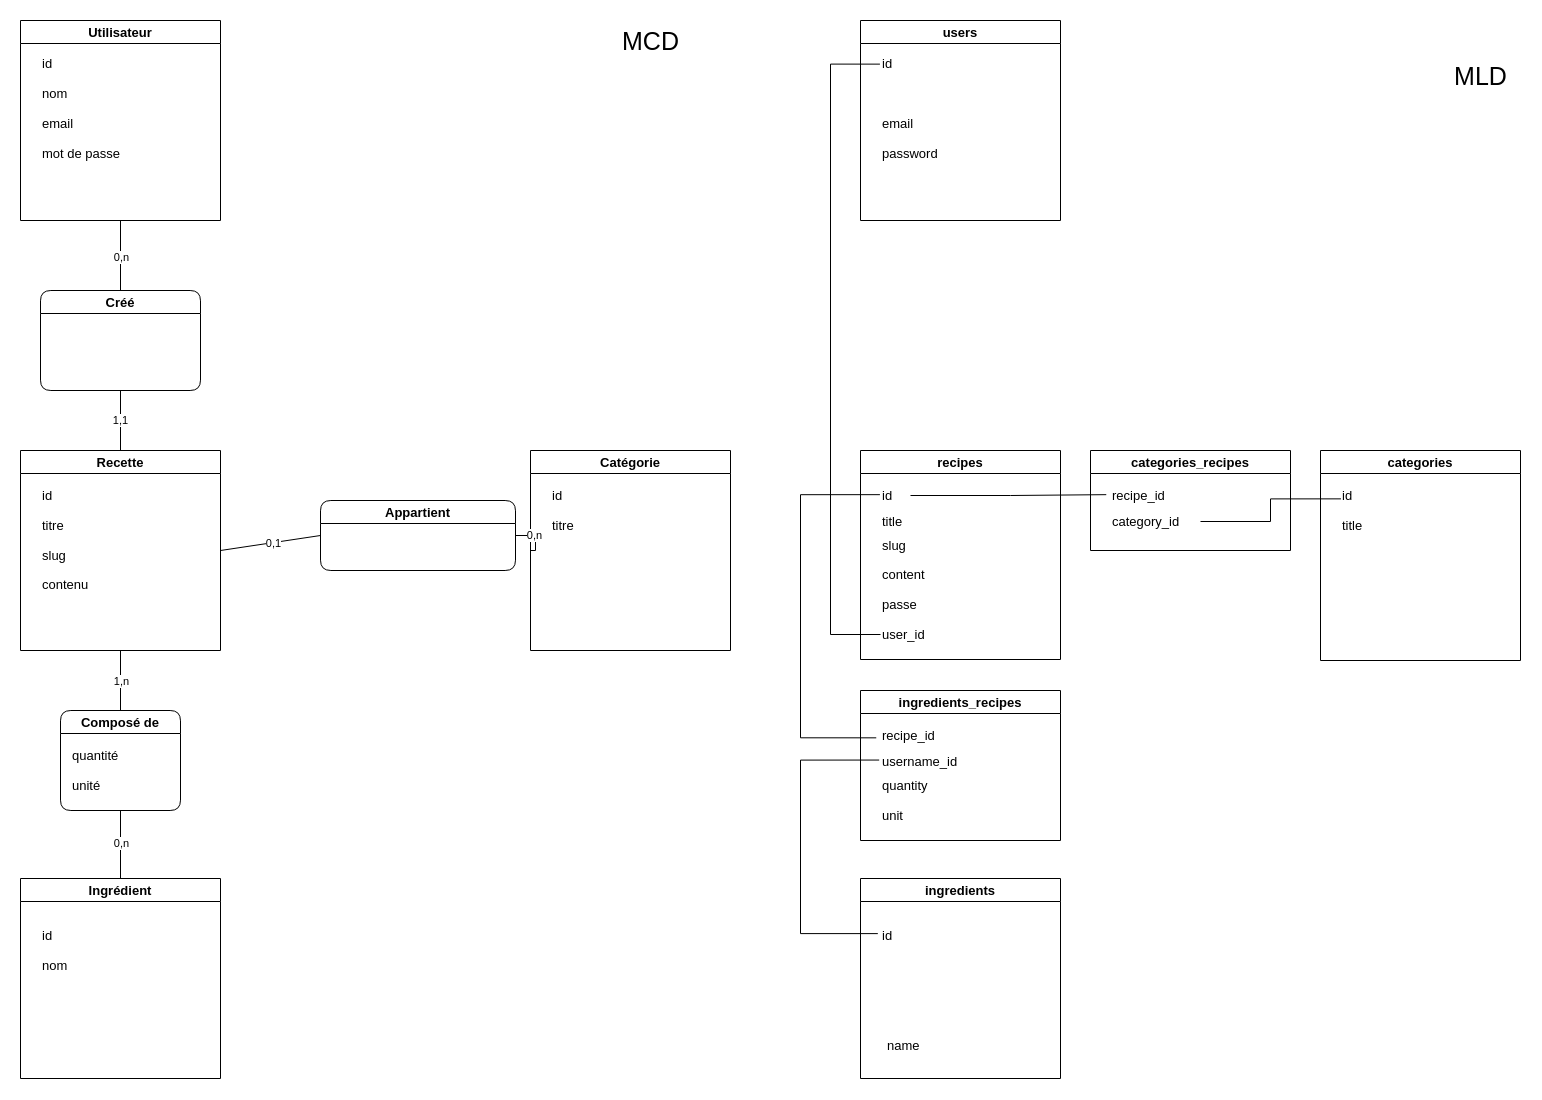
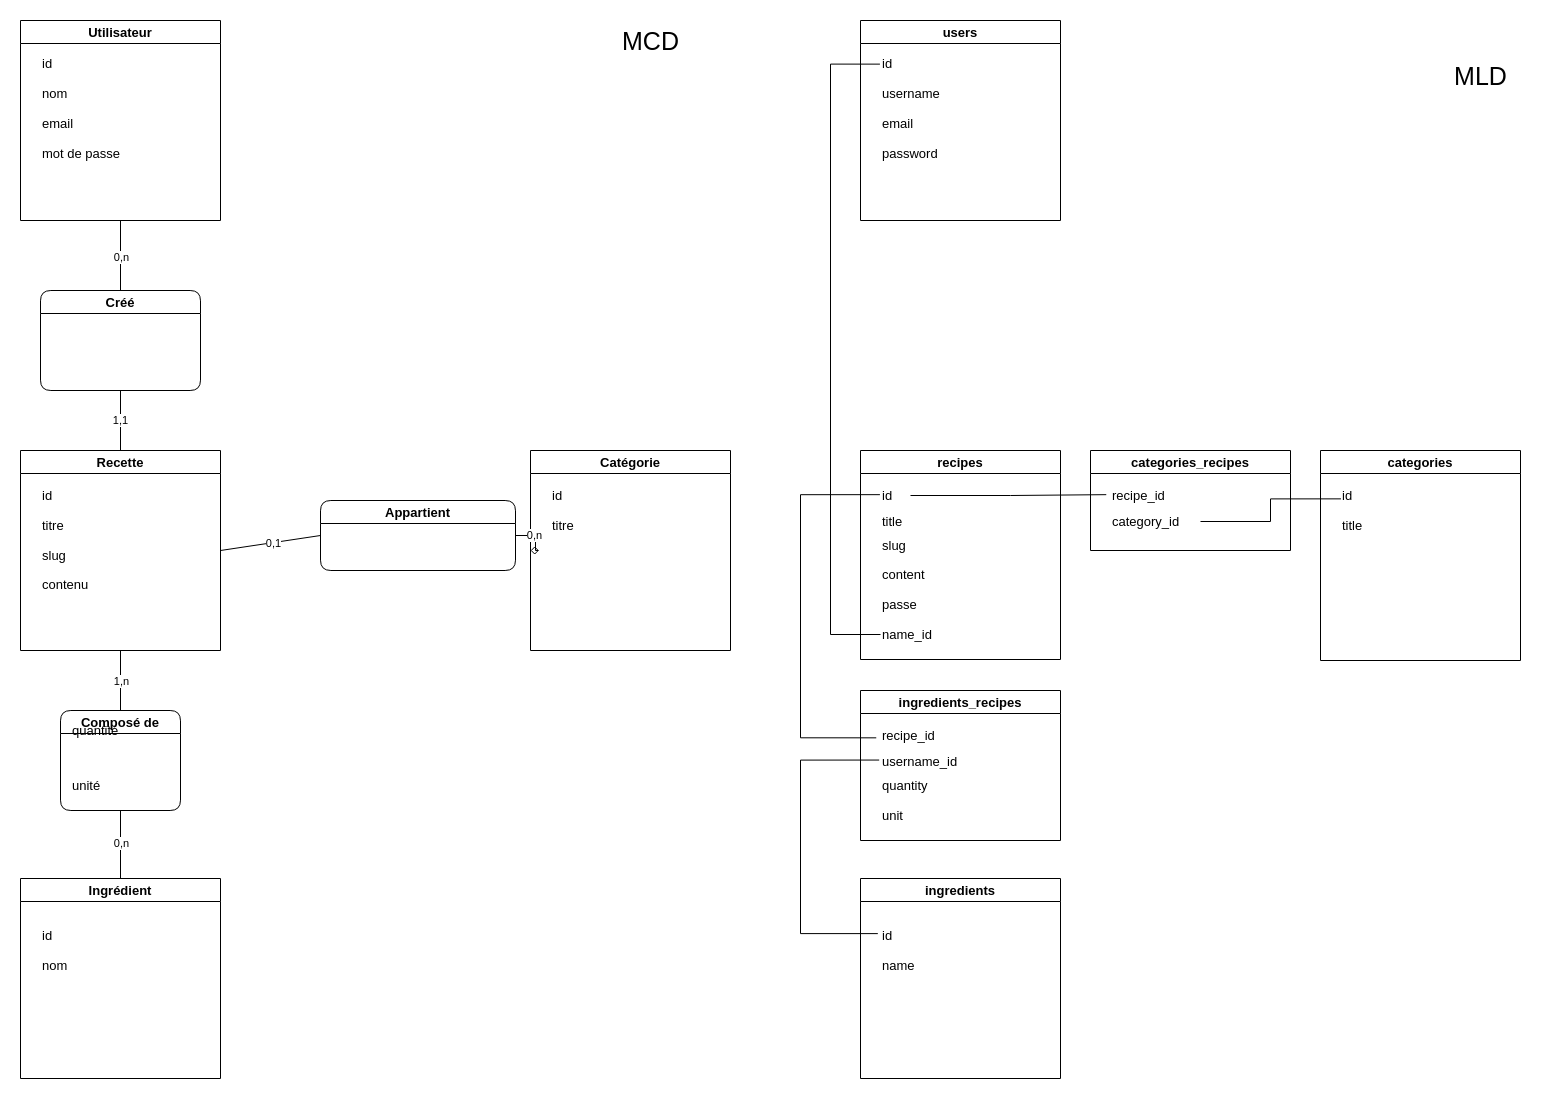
+ <mxCell id="46" value="username" style="text;html=1;align=left;verticalAlign=middle;resizable=0;points=[];autosize=1;strokeColor=none;fillColor=none;fontSize=13;fontFamily=Helvetica;fontColor=default;" vertex="1" parent="45"><mxGeometry x="20" y="58" width="80" height="30" as="geometry" /></mxCell>
- <mxCell id="22" style="edgeStyle=orthogonalEdgeStyle;rounded=0;orthogonalLoop=1;jettySize=auto;html=1;entryX=0;entryY=0.5;entryDx=0;entryDy=0;endArrow=none;endFill=0;fontSize=13;" edge="1" parent="1" source="24" target="11"><mxGeometry relative="1" as="geometry" /></mxCell>
+ <mxCell id="22" style="edgeStyle=orthogonalEdgeStyle;rounded=0;orthogonalLoop=1;jettySize=auto;html=1;entryX=0;entryY=0.5;entryDx=0;entryDy=0;endArrow=diamond;endFill=0;fontSize=13;" edge="1" parent="1" source="24" target="11"><mxGeometry relative="1" as="geometry" /></mxCell>
- <mxCell id="41" value="user_id" style="text;html=1;align=left;verticalAlign=middle;resizable=0;points=[];autosize=1;strokeColor=none;fillColor=none;fontSize=13;fontFamily=Helvetica;fontColor=default;" vertex="1" parent="35"><mxGeometry x="20" y="169" width="70" height="30" as="geometry" /></mxCell>
+ <mxCell id="41" value="name_id" style="text;html=1;align=left;verticalAlign=middle;resizable=0;points=[];autosize=1;strokeColor=none;fillColor=none;fontSize=13;fontFamily=Helvetica;fontColor=default;" vertex="1" parent="35"><mxGeometry x="20" y="169" width="70" height="30" as="geometry" /></mxCell>
- <mxCell id="31" value="quantité" style="text;html=1;align=left;verticalAlign=middle;resizable=0;points=[];autosize=1;strokeColor=none;fillColor=none;fontSize=13;fontFamily=Helvetica;fontColor=default;" vertex="1" parent="30"><mxGeometry x="10" y="30" width="70" height="30" as="geometry" /></mxCell>
+ <mxCell id="31" value="quantité" style="text;html=1;align=left;verticalAlign=middle;resizable=0;points=[];autosize=1;strokeColor=none;fillColor=none;fontSize=13;fontFamily=Helvetica;fontColor=default;" vertex="1" parent="30"><mxGeometry x="10" y="5" width="70" height="30" as="geometry" /></mxCell>
- <mxCell id="43" value="name" style="text;html=1;align=left;verticalAlign=middle;resizable=0;points=[];autosize=1;strokeColor=none;fillColor=none;fontSize=13;fontFamily=Helvetica;fontColor=default;" vertex="1" parent="42"><mxGeometry x="25" y="152" width="60" height="30" as="geometry" /></mxCell>
+ <mxCell id="43" value="name" style="text;html=1;align=left;verticalAlign=middle;resizable=0;points=[];autosize=1;strokeColor=none;fillColor=none;fontSize=13;fontFamily=Helvetica;fontColor=default;" vertex="1" parent="42"><mxGeometry x="20" y="72" width="60" height="30" as="geometry" /></mxCell>
